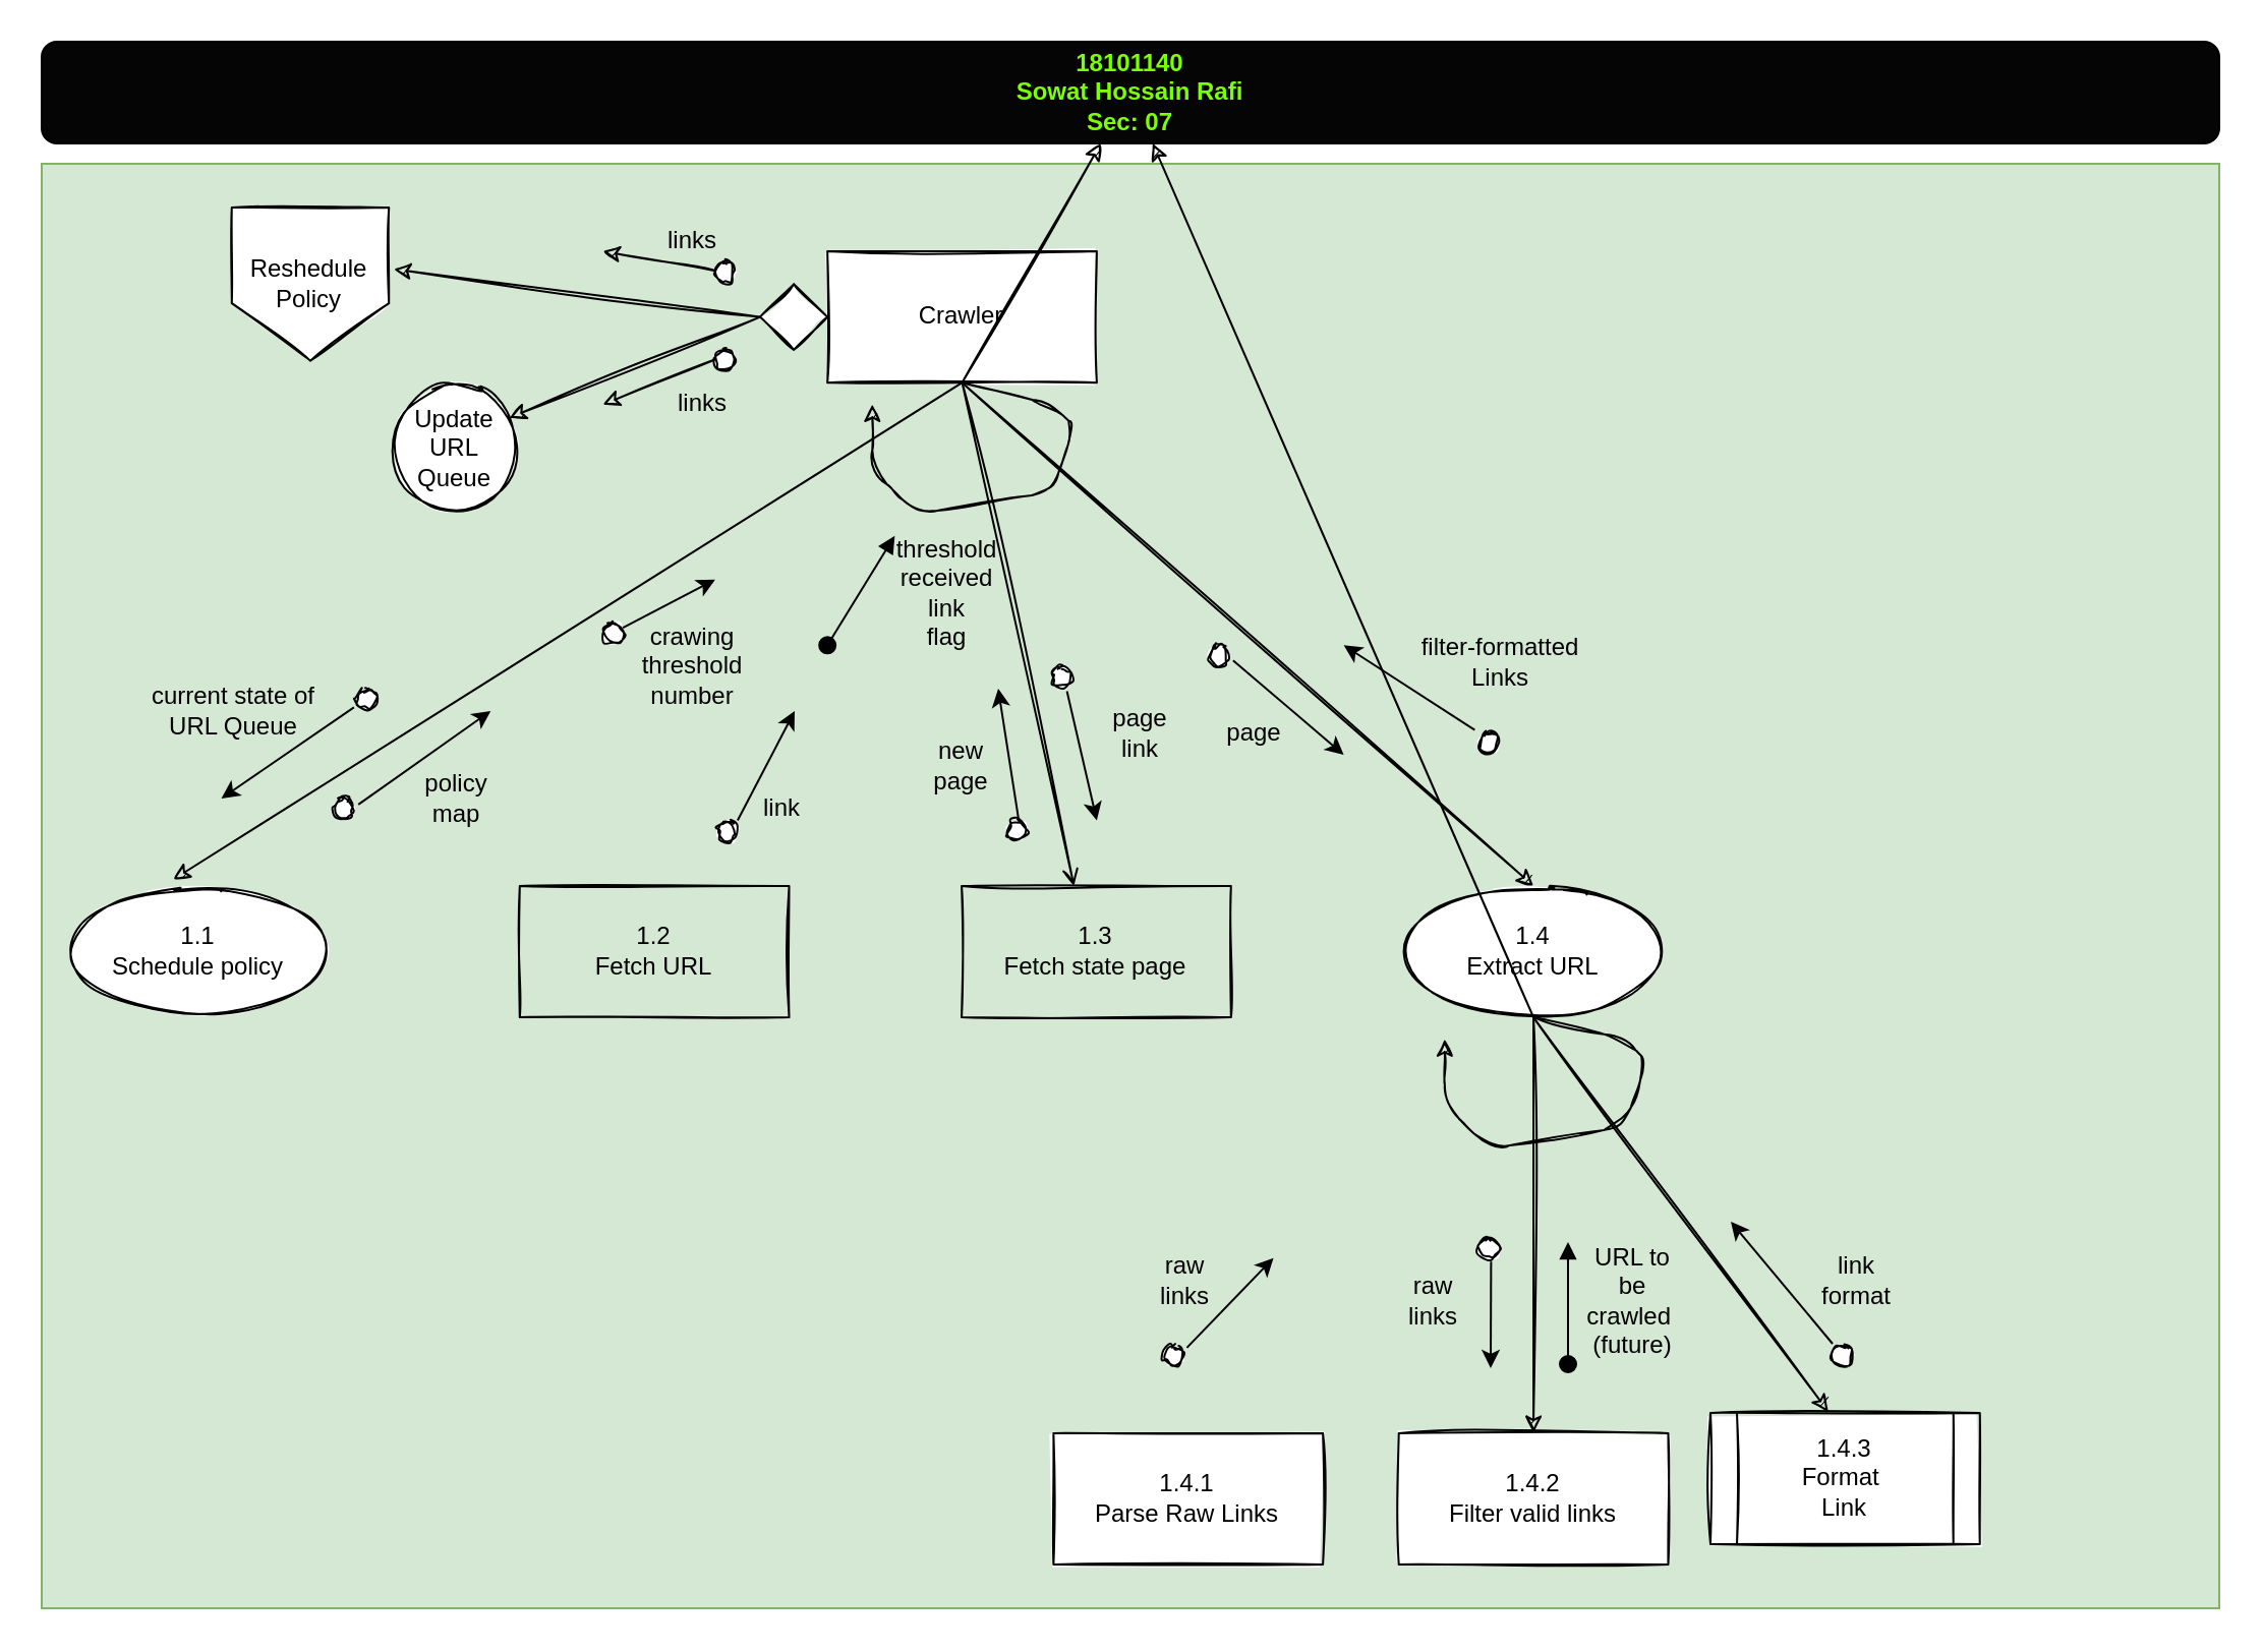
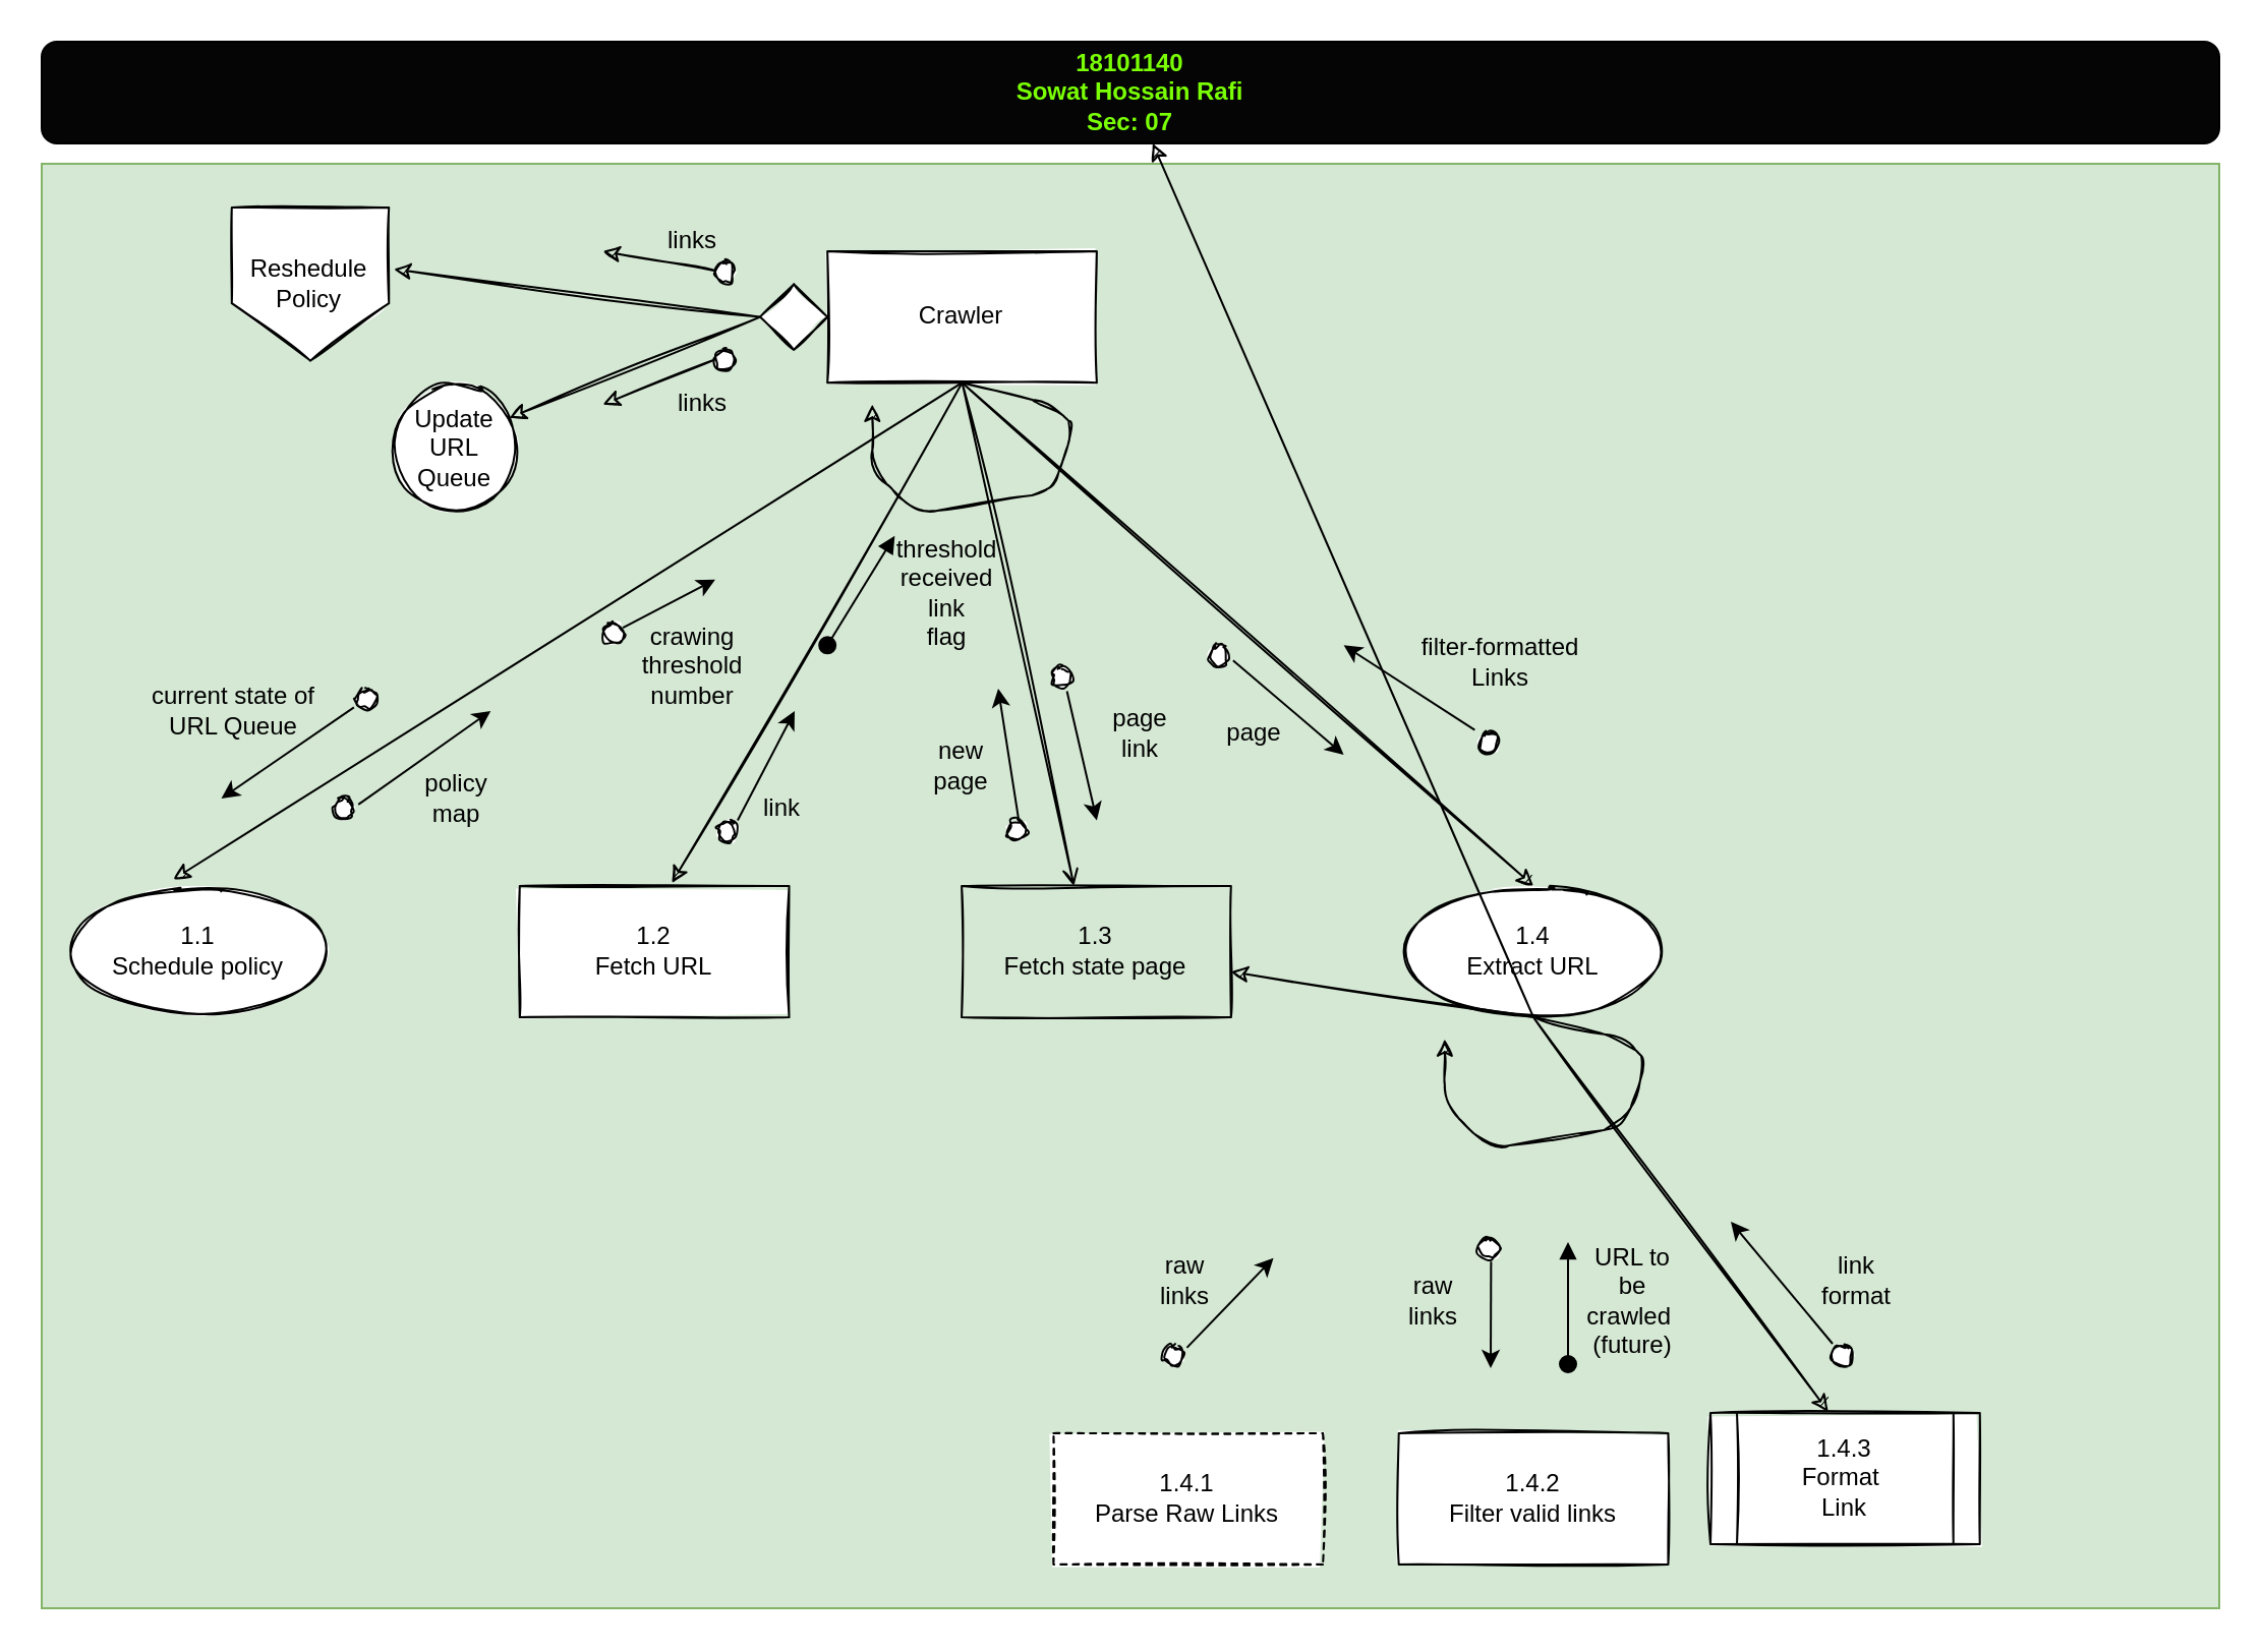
- <mxCell id="9" value="" style="endArrow=classic;html=1;exitX=0.5;exitY=1;exitDx=0;exitDy=0;sketch=1;" parent="2" source="3" target="68" edge="1"><mxGeometry width="50" height="50" relative="1" as="geometry"><mxPoint x="397.113" y="193.636" as="sourcePoint" /><mxPoint x="452.268" y="139.848" as="targetPoint" /></mxGeometry></mxCell>
+ <mxCell id="9" value="" style="endArrow=classic;html=1;exitX=0.5;exitY=1;exitDx=0;exitDy=0;entryX=0.565;entryY=-0.023;entryDx=0;entryDy=0;entryPerimeter=0;sketch=1;" parent="2" source="3" target="5" edge="1"><mxGeometry width="50" height="50" relative="1" as="geometry"><mxPoint x="397.113" y="193.636" as="sourcePoint" /><mxPoint x="452.268" y="139.848" as="targetPoint" /></mxGeometry></mxCell>
- <mxCell id="5" value="1.2&lt;br&gt;Fetch URL" style="whiteSpace=wrap;html=1;sketch=1;fillColor=#d5e8d4;" parent="2" vertex="1"><mxGeometry x="234.898" y="355.0" width="132.371" height="64.545" as="geometry" /></mxCell>
+ <mxCell id="5" value="1.2&lt;br&gt;Fetch URL" style="whiteSpace=wrap;html=1;sketch=1;" parent="2" vertex="1"><mxGeometry x="234.898" y="355.0" width="132.371" height="64.545" as="geometry" /></mxCell>
- <mxCell id="20" value="" style="endArrow=classic;html=1;exitX=0.5;exitY=1;exitDx=0;exitDy=0;entryX=0.5;entryY=0;entryDx=0;entryDy=0;sketch=1;" parent="2" source="7" target="18" edge="1"><mxGeometry width="50" height="50" relative="1" as="geometry"><mxPoint x="827.32" y="494.848" as="sourcePoint" /><mxPoint x="882.474" y="441.061" as="targetPoint" /></mxGeometry></mxCell>
+ <mxCell id="20" value="" style="endArrow=classic;html=1;exitX=0.5;exitY=1;exitDx=0;exitDy=0;sketch=1;" parent="2" source="7" target="6" edge="1"><mxGeometry width="50" height="50" relative="1" as="geometry"><mxPoint x="827.32" y="494.848" as="sourcePoint" /><mxPoint x="882.474" y="441.061" as="targetPoint" /></mxGeometry></mxCell>
- <mxCell id="17" value="1.4.1&lt;br&gt;Parse Raw Links" style="whiteSpace=wrap;html=1;sketch=1;" parent="2" vertex="1"><mxGeometry x="497.176" y="623.939" width="132.371" height="64.545" as="geometry" /></mxCell>
+ <mxCell id="17" value="1.4.1&lt;br&gt;Parse Raw Links" style="whiteSpace=wrap;html=1;sketch=1;dashed=1;" parent="2" vertex="1"><mxGeometry x="497.176" y="623.939" width="132.371" height="64.545" as="geometry" /></mxCell>
